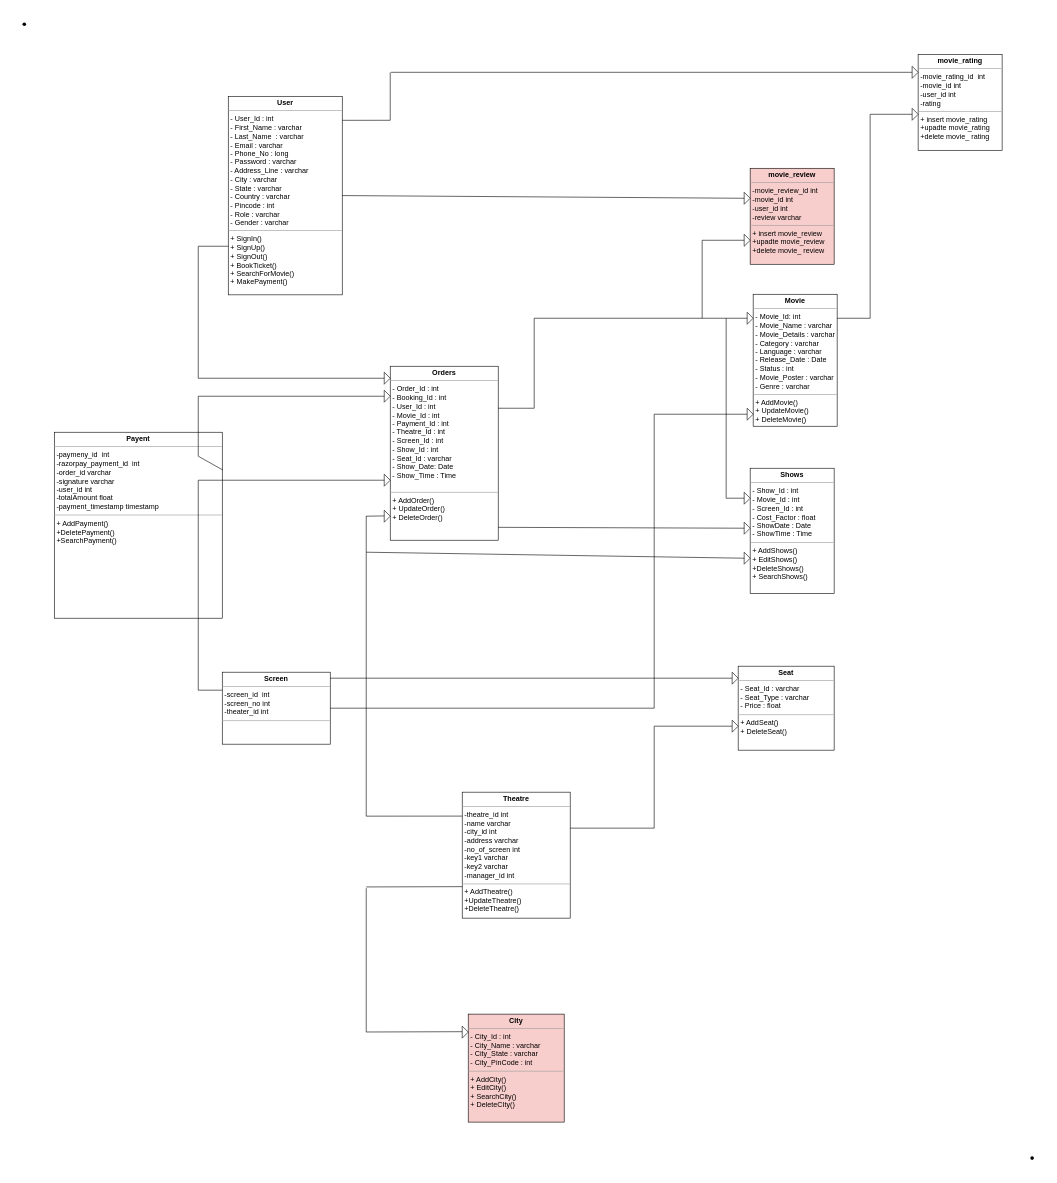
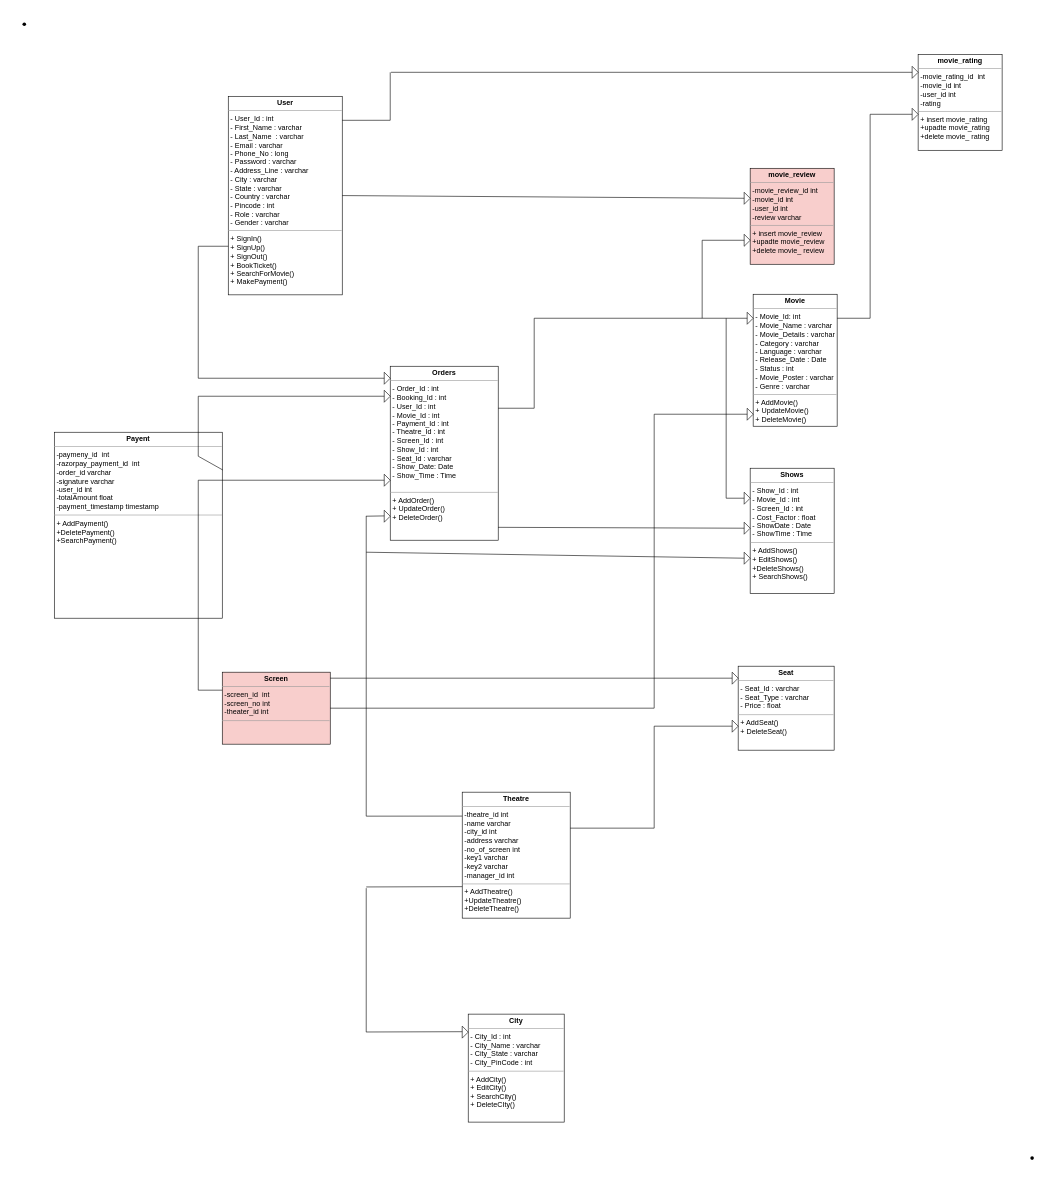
- <mxCell id="5" value="&lt;p style=&quot;margin:0px;margin-top:4px;text-align:center;&quot;&gt;&lt;b&gt;Screen&lt;/b&gt;&lt;/p&gt;&lt;hr size=&quot;1&quot;&gt;&lt;p style=&quot;margin:0px;margin-left:4px;&quot;&gt;-screen_id&amp;nbsp; int&lt;/p&gt;&lt;p style=&quot;margin:0px;margin-left:4px;&quot;&gt;-screen_no int&lt;/p&gt;&lt;p style=&quot;margin:0px;margin-left:4px;&quot;&gt;-theater_id int&lt;/p&gt;&lt;hr size=&quot;1&quot;&gt;&lt;p style=&quot;margin:0px;margin-left:4px;&quot;&gt;&lt;br&gt;&lt;/p&gt;" style="verticalAlign=top;align=left;overflow=fill;fontSize=12;fontFamily=Helvetica;html=1;" vertex="1" parent="1"><mxGeometry x="370" y="1120" width="180" height="120" as="geometry" /></mxCell>
+ <mxCell id="5" value="&lt;p style=&quot;margin:0px;margin-top:4px;text-align:center;&quot;&gt;&lt;b&gt;Screen&lt;/b&gt;&lt;/p&gt;&lt;hr size=&quot;1&quot;&gt;&lt;p style=&quot;margin:0px;margin-left:4px;&quot;&gt;-screen_id&amp;nbsp; int&lt;/p&gt;&lt;p style=&quot;margin:0px;margin-left:4px;&quot;&gt;-screen_no int&lt;/p&gt;&lt;p style=&quot;margin:0px;margin-left:4px;&quot;&gt;-theater_id int&lt;/p&gt;&lt;hr size=&quot;1&quot;&gt;&lt;p style=&quot;margin:0px;margin-left:4px;&quot;&gt;&lt;br&gt;&lt;/p&gt;" style="verticalAlign=top;align=left;overflow=fill;fontSize=12;fontFamily=Helvetica;html=1;fillColor=#f8cecc;" vertex="1" parent="1"><mxGeometry x="370" y="1120" width="180" height="120" as="geometry" /></mxCell>
- <mxCell id="11" value="&lt;p style=&quot;margin:0px;margin-top:4px;text-align:center;&quot;&gt;&lt;b&gt;City&lt;/b&gt;&lt;/p&gt;&lt;hr size=&quot;1&quot;&gt;&lt;p style=&quot;margin:0px;margin-left:4px;&quot;&gt;- City_Id : int&lt;/p&gt;&lt;p style=&quot;margin:0px;margin-left:4px;&quot;&gt;- City_Name : varchar&lt;/p&gt;&lt;p style=&quot;margin:0px;margin-left:4px;&quot;&gt;- City_State : varchar&lt;/p&gt;&lt;p style=&quot;margin:0px;margin-left:4px;&quot;&gt;- City_PinCode : int&lt;/p&gt;&lt;hr size=&quot;1&quot;&gt;&lt;p style=&quot;margin:0px;margin-left:4px;&quot;&gt;+ AddCity()&lt;/p&gt;&lt;p style=&quot;margin:0px;margin-left:4px;&quot;&gt;+ EditCity()&lt;/p&gt;&lt;p style=&quot;margin:0px;margin-left:4px;&quot;&gt;+ SearchCity()&lt;br&gt;+ DeleteCIty()&lt;/p&gt;" style="verticalAlign=top;align=left;overflow=fill;fontSize=12;fontFamily=Helvetica;html=1;fillColor=#f8cecc;" vertex="1" parent="1"><mxGeometry x="780" y="1690" width="160" height="180" as="geometry" /></mxCell>
+ <mxCell id="11" value="&lt;p style=&quot;margin:0px;margin-top:4px;text-align:center;&quot;&gt;&lt;b&gt;City&lt;/b&gt;&lt;/p&gt;&lt;hr size=&quot;1&quot;&gt;&lt;p style=&quot;margin:0px;margin-left:4px;&quot;&gt;- City_Id : int&lt;/p&gt;&lt;p style=&quot;margin:0px;margin-left:4px;&quot;&gt;- City_Name : varchar&lt;/p&gt;&lt;p style=&quot;margin:0px;margin-left:4px;&quot;&gt;- City_State : varchar&lt;/p&gt;&lt;p style=&quot;margin:0px;margin-left:4px;&quot;&gt;- City_PinCode : int&lt;/p&gt;&lt;hr size=&quot;1&quot;&gt;&lt;p style=&quot;margin:0px;margin-left:4px;&quot;&gt;+ AddCity()&lt;/p&gt;&lt;p style=&quot;margin:0px;margin-left:4px;&quot;&gt;+ EditCity()&lt;/p&gt;&lt;p style=&quot;margin:0px;margin-left:4px;&quot;&gt;+ SearchCity()&lt;br&gt;+ DeleteCIty()&lt;/p&gt;" style="verticalAlign=top;align=left;overflow=fill;fontSize=12;fontFamily=Helvetica;html=1;" vertex="1" parent="1"><mxGeometry x="780" y="1690" width="160" height="180" as="geometry" /></mxCell>
